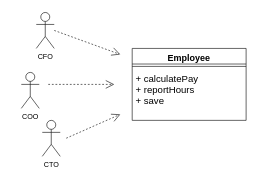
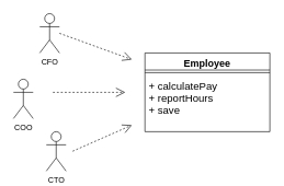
- <mxCell id="3" value="COO" style="shape=umlActor;verticalLabelPosition=bottom;verticalAlign=top;html=1;outlineConnect=0;" vertex="1" parent="1"><mxGeometry x="35" y="120" width="30" height="60" as="geometry" /></mxCell>
+ <mxCell id="3" value="COO" style="shape=umlActor;verticalLabelPosition=bottom;verticalAlign=top;html=1;outlineConnect=0;" vertex="1" parent="1"><mxGeometry x="20" y="120" width="30" height="60" as="geometry" /></mxCell>
